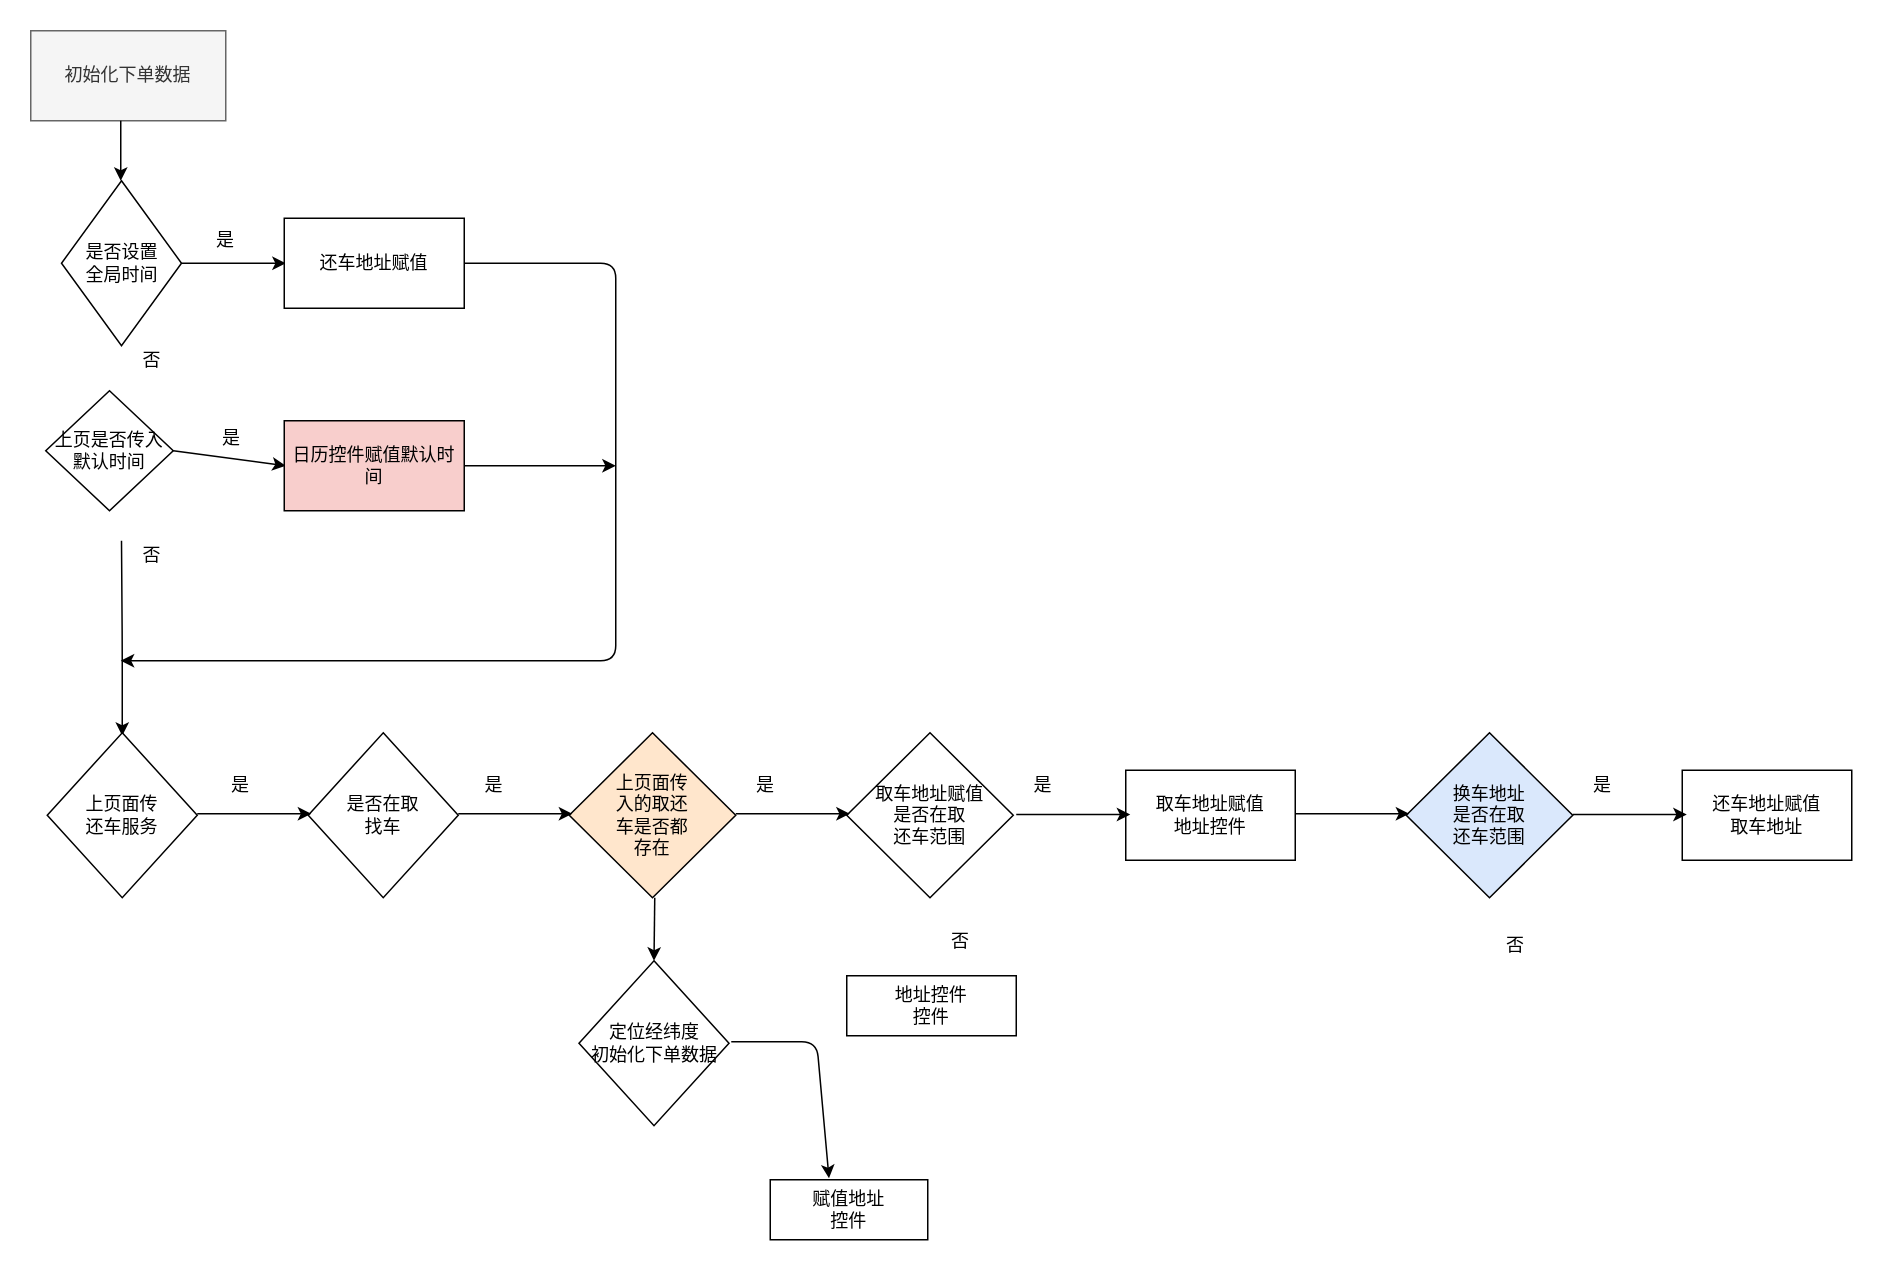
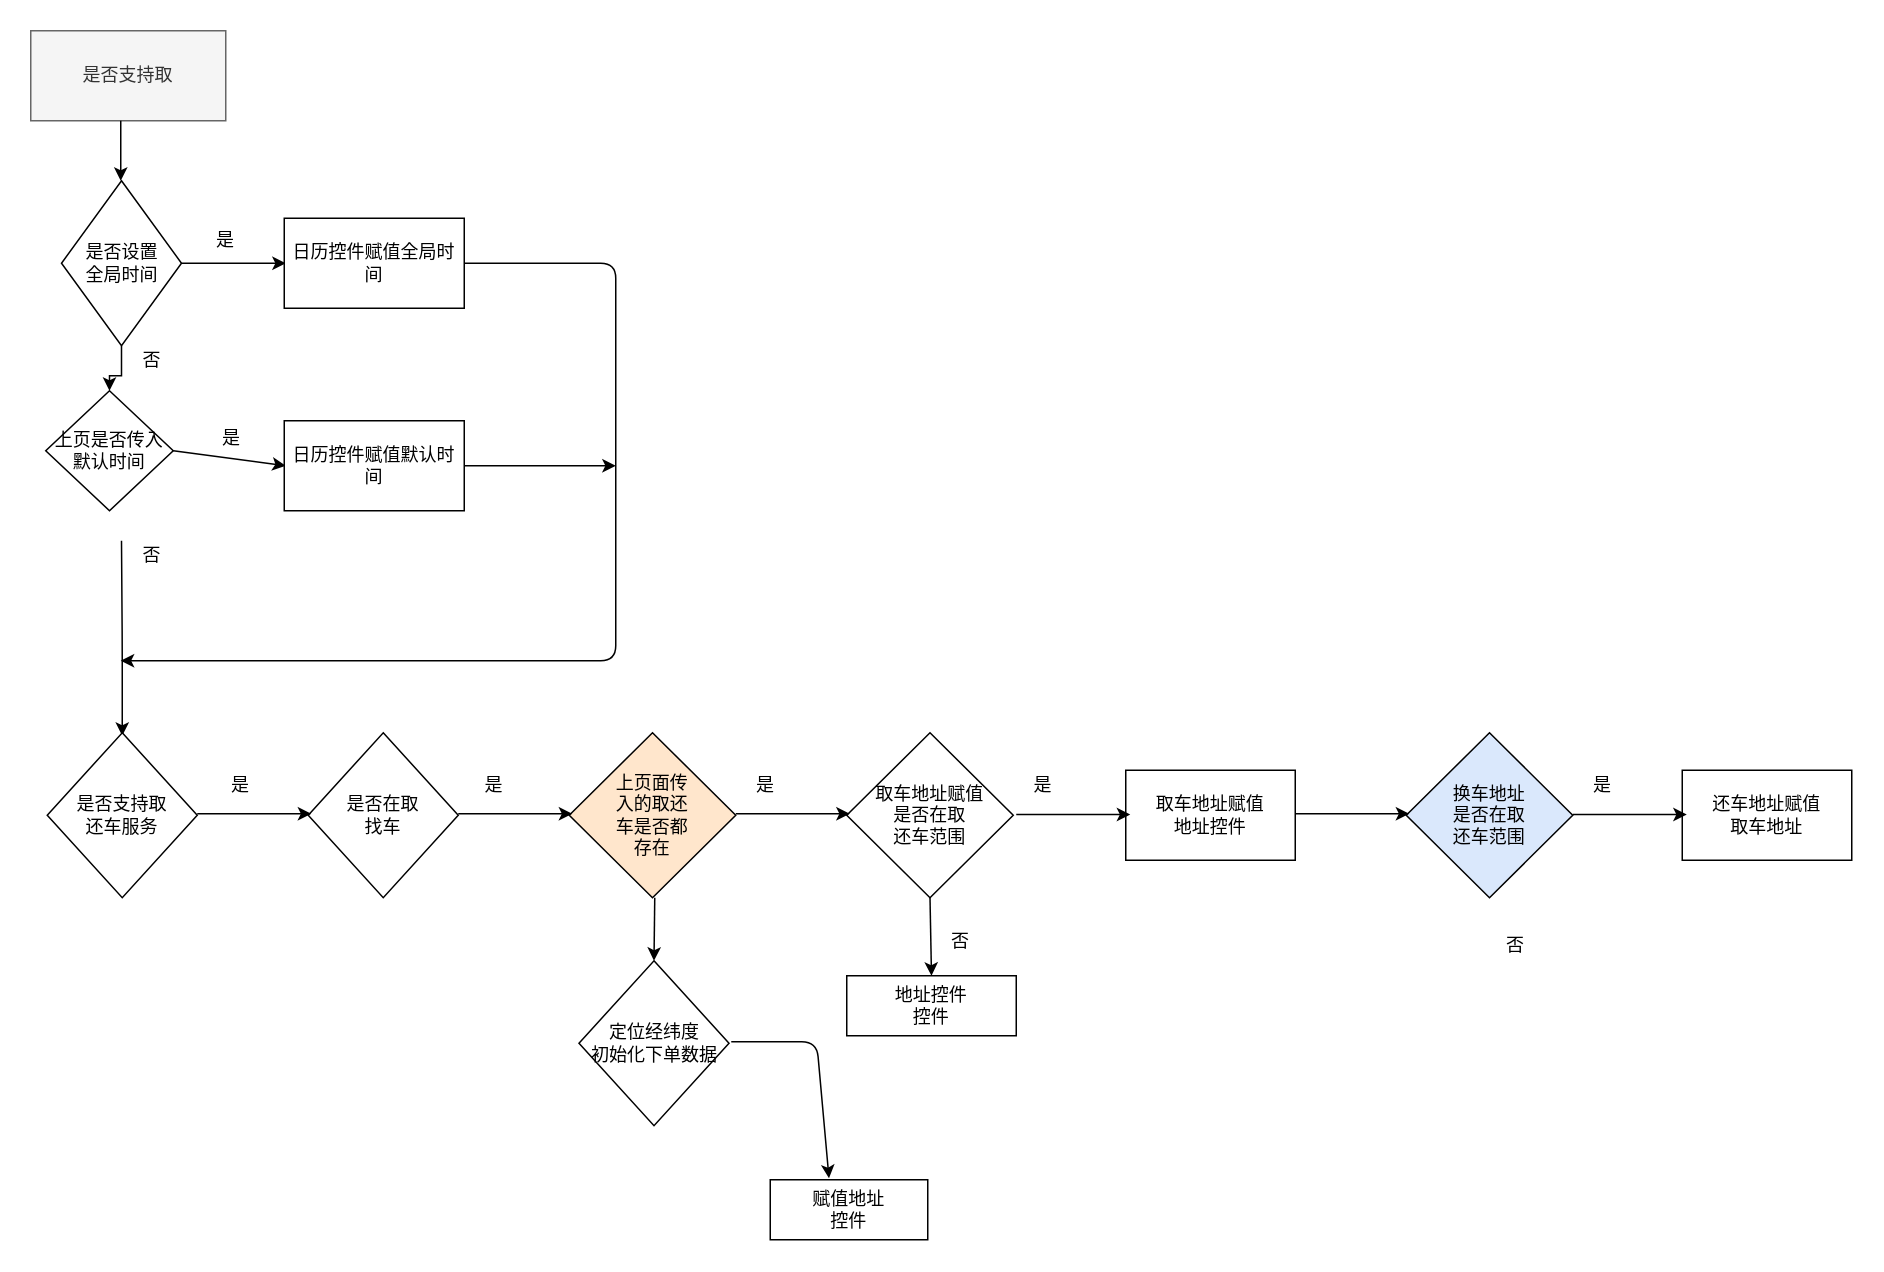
- <mxCell id="2" value="初始化下单数据" style="rounded=0;whiteSpace=wrap;html=1;fillColor=#f5f5f5;strokeColor=#666666;fontColor=#333333;" parent="1" vertex="1"><mxGeometry x="20" y="20" width="130" height="60" as="geometry" /></mxCell>
+ <mxCell id="2" value="是否支持取" style="rounded=0;whiteSpace=wrap;html=1;fillColor=#f5f5f5;strokeColor=#666666;fontColor=#333333;" parent="1" vertex="1"><mxGeometry x="20" y="20" width="130" height="60" as="geometry" /></mxCell>
- <mxCell id="13" value="还车地址赋值" style="rounded=0;whiteSpace=wrap;html=1;" parent="1" vertex="1"><mxGeometry x="189" y="145" width="120" height="60" as="geometry" /></mxCell>
+ <mxCell id="13" value="日历控件赋值全局时间" style="rounded=0;whiteSpace=wrap;html=1;" parent="1" vertex="1"><mxGeometry x="189" y="145" width="120" height="60" as="geometry" /></mxCell>
+ <mxCell id="3" value="" style="edgeStyle=orthogonalEdgeStyle;rounded=0;orthogonalLoop=1;jettySize=auto;html=1;" parent="1" source="4" target="5" edge="1"><mxGeometry relative="1" as="geometry" /></mxCell>
- <mxCell id="14" value="&lt;span&gt;日历控件赋值默认时间&lt;/span&gt;" style="rounded=0;whiteSpace=wrap;html=1;fillColor=#f8cecc;" parent="1" vertex="1"><mxGeometry x="189" y="280" width="120" height="60" as="geometry" /></mxCell>
+ <mxCell id="14" value="&lt;span&gt;日历控件赋值默认时间&lt;/span&gt;" style="rounded=0;whiteSpace=wrap;html=1;" parent="1" vertex="1"><mxGeometry x="189" y="280" width="120" height="60" as="geometry" /></mxCell>
- <mxCell id="18" value="上页面传&lt;br&gt;还车服务" style="rhombus;whiteSpace=wrap;html=1;" parent="1" vertex="1"><mxGeometry x="31" y="488" width="100" height="110" as="geometry" /></mxCell>
+ <mxCell id="18" value="是否支持取&lt;br&gt;还车服务" style="rhombus;whiteSpace=wrap;html=1;" parent="1" vertex="1"><mxGeometry x="31" y="488" width="100" height="110" as="geometry" /></mxCell>
+ <mxCell id="32" value="" style="endArrow=classic;html=1;exitX=0.5;exitY=1;exitDx=0;exitDy=0;entryX=0.5;entryY=0;entryDx=0;entryDy=0;" edge="1" parent="1" source="23" target="31"><mxGeometry width="50" height="50" relative="1" as="geometry"><mxPoint x="141" y="552" as="sourcePoint" /><mxPoint x="217" y="552" as="targetPoint" /></mxGeometry></mxCell>
